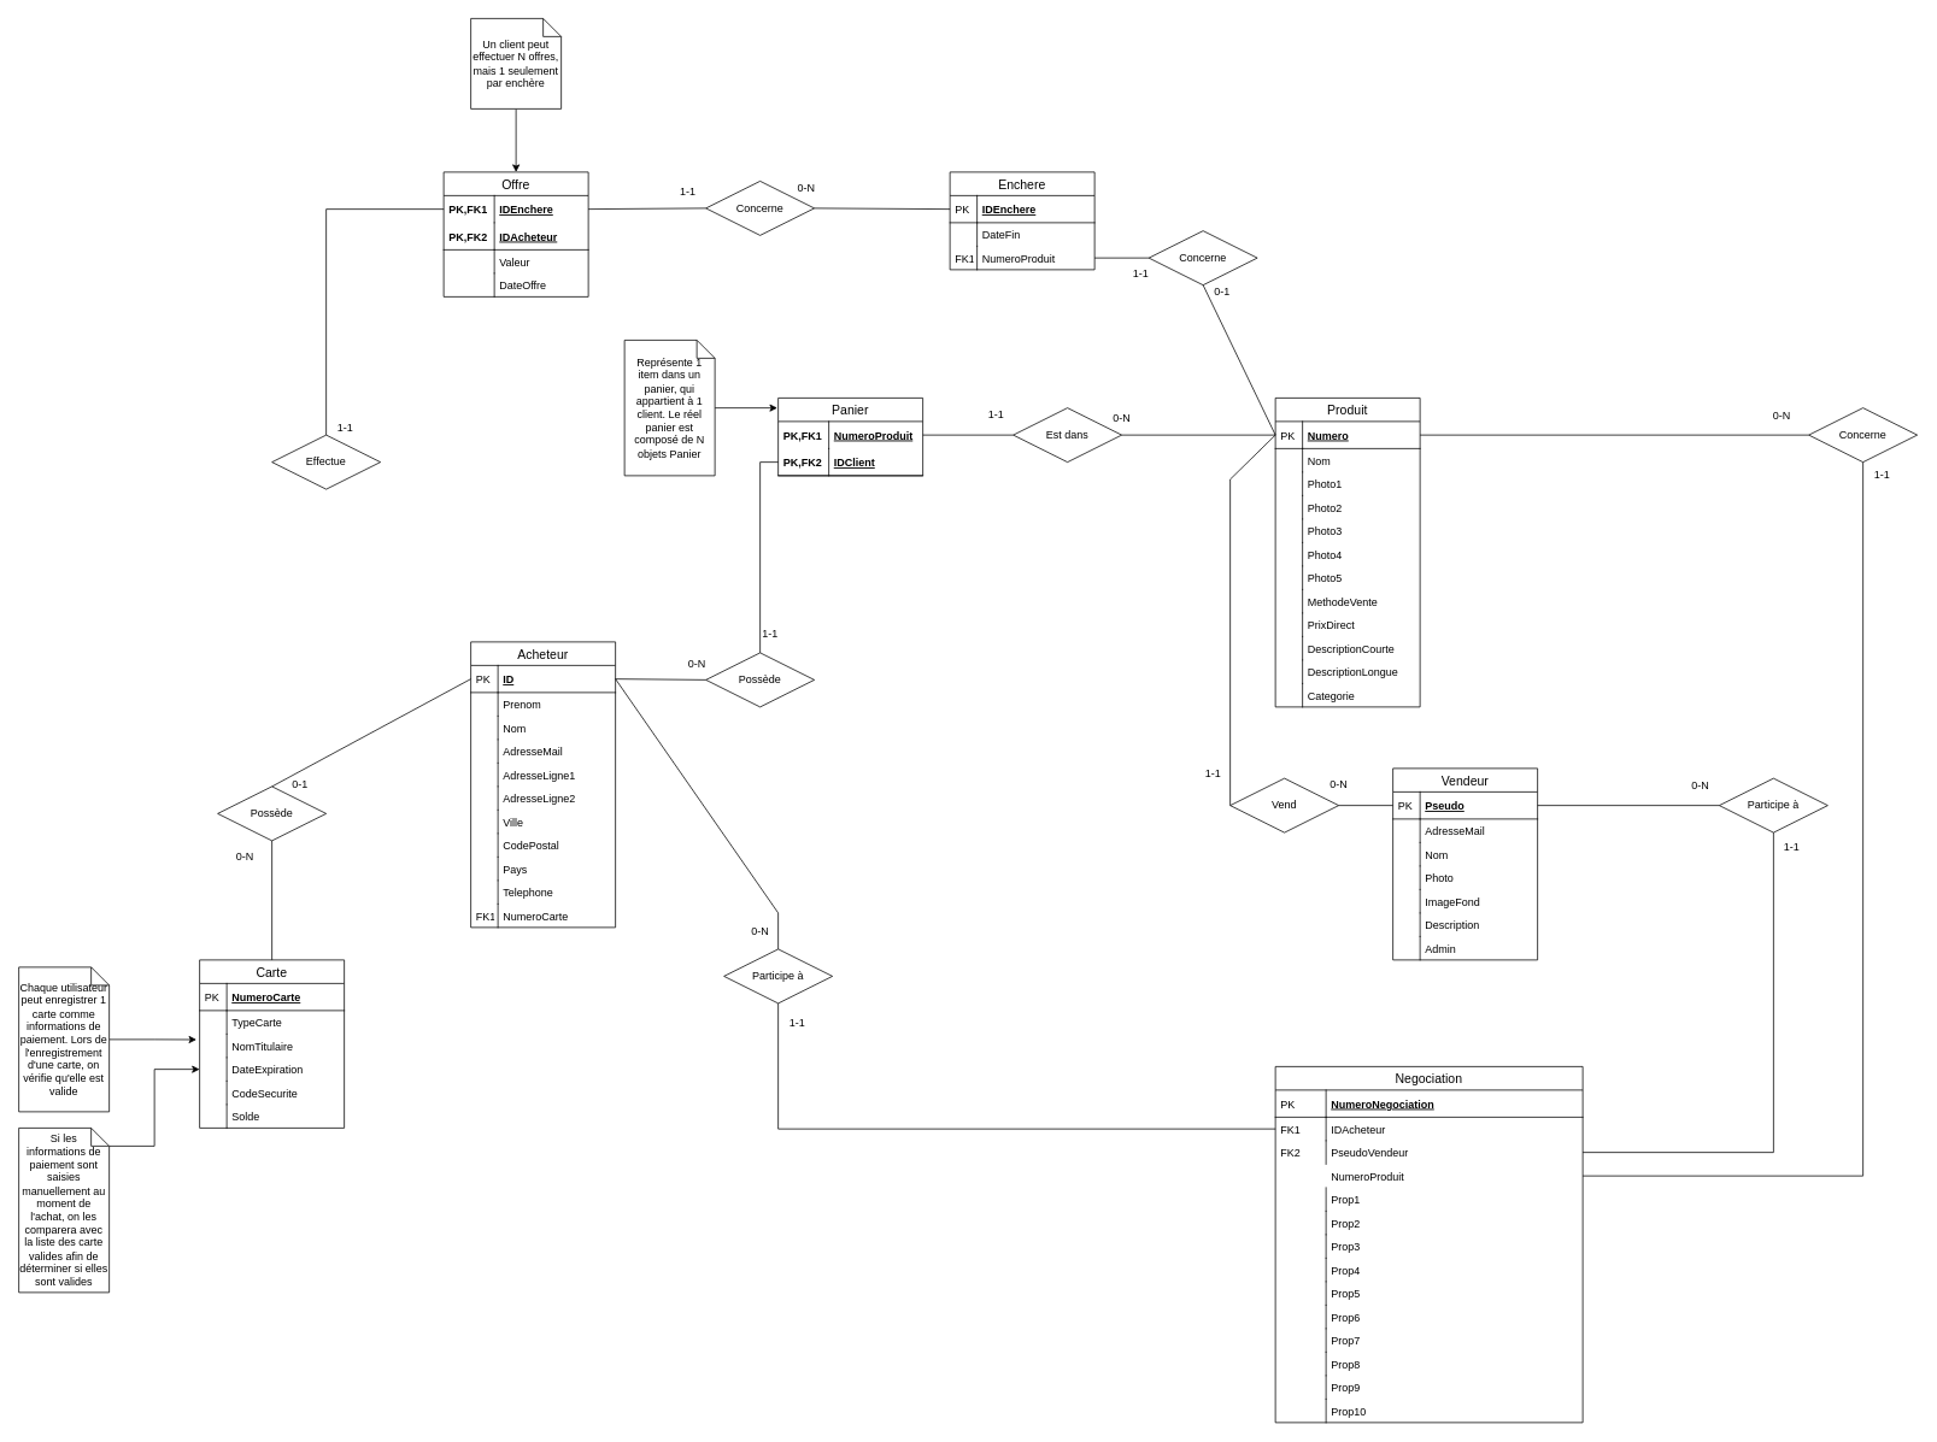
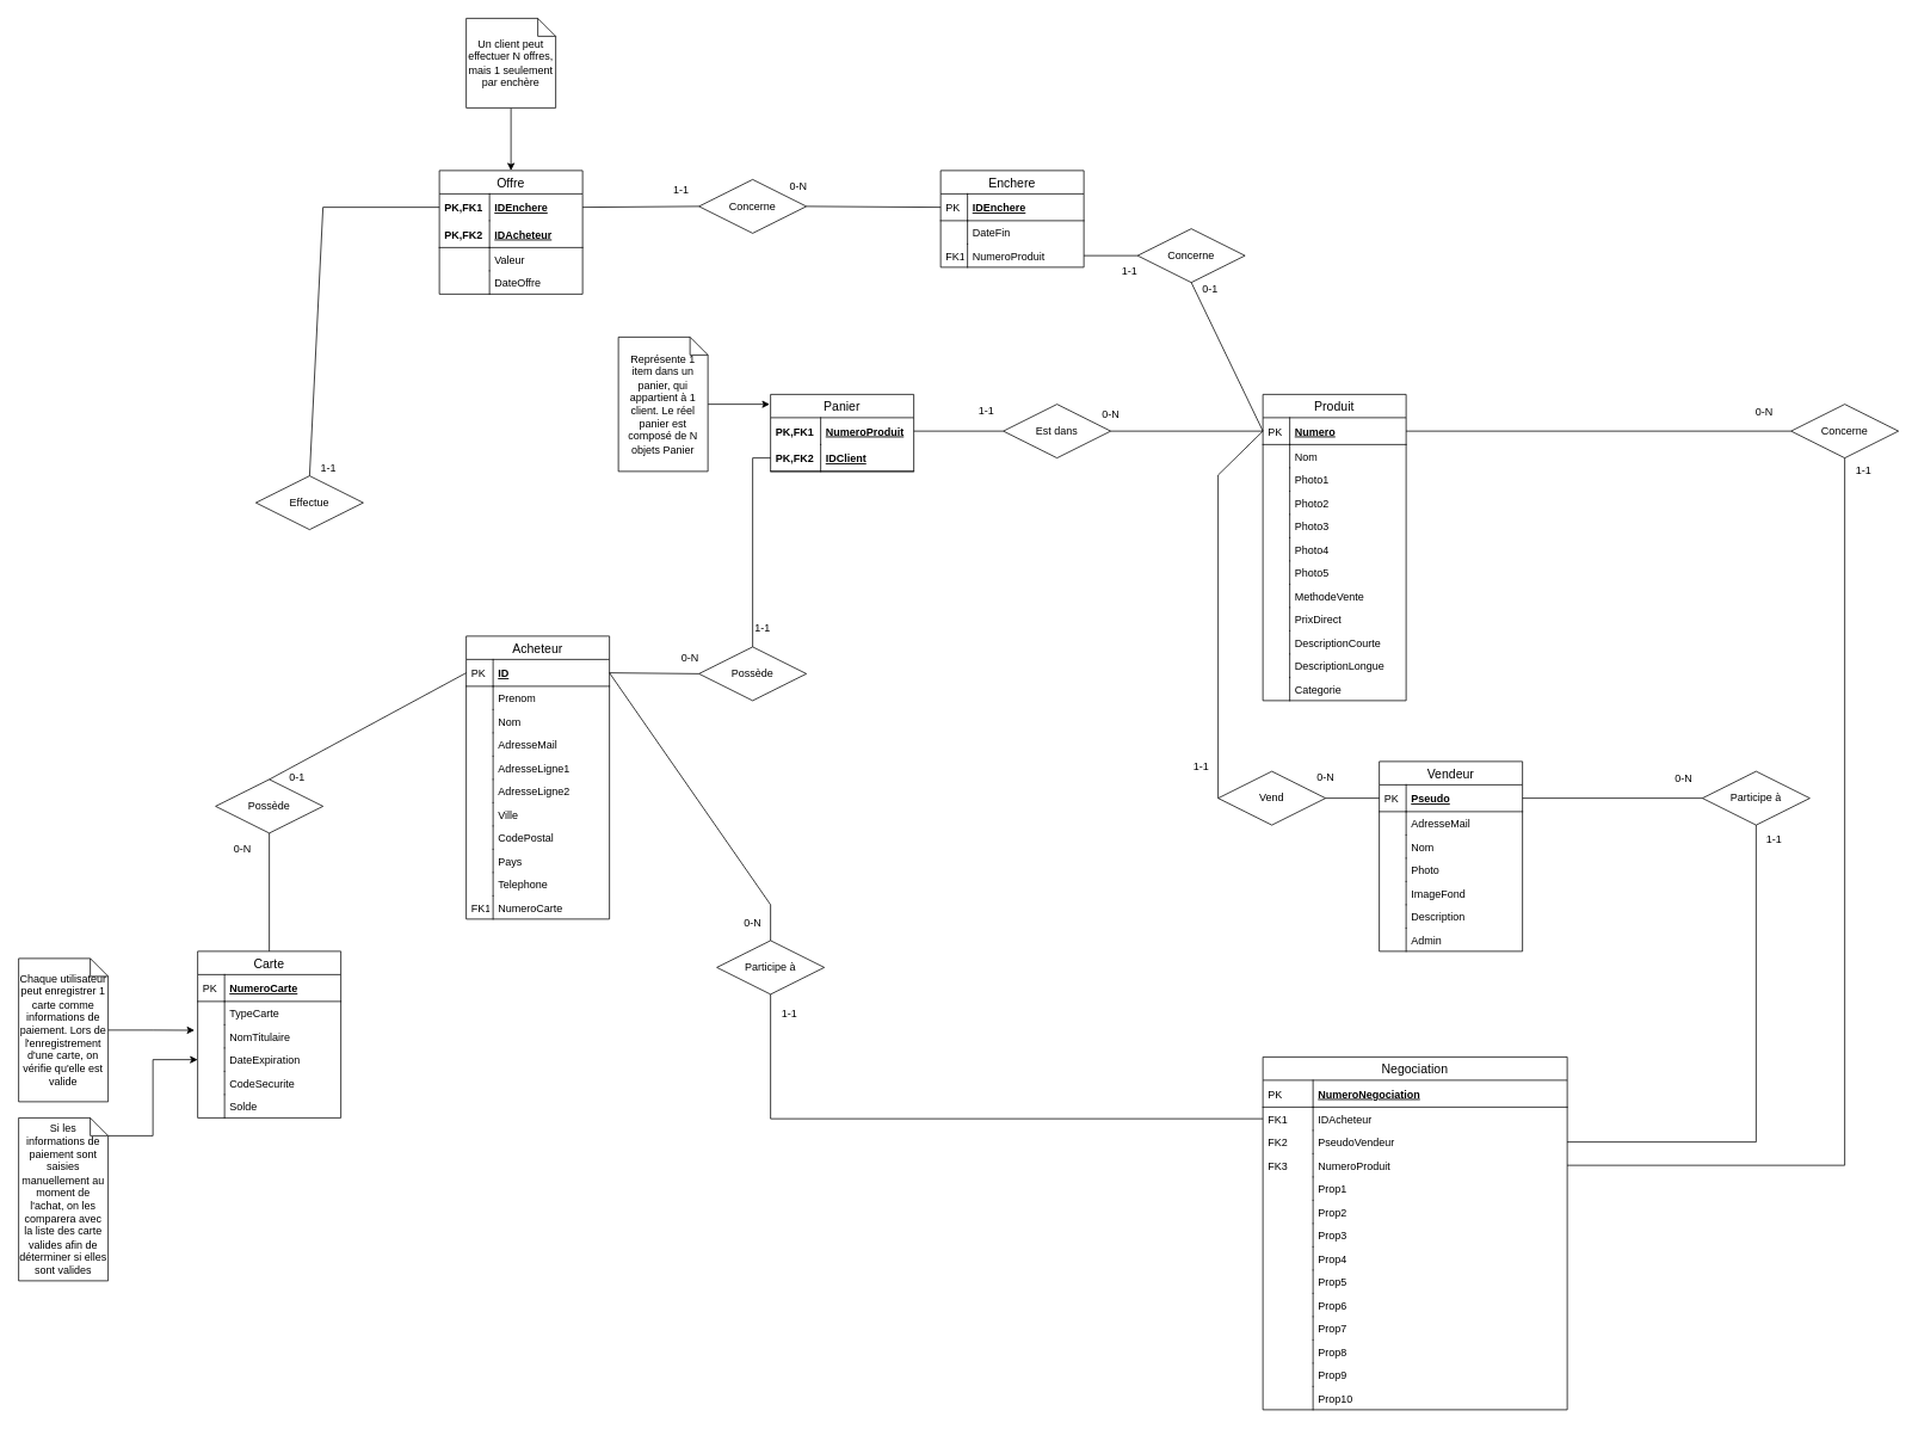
- <mxCell id="44" value="Effectue" style="shape=rhombus;perimeter=rhombusPerimeter;whiteSpace=wrap;html=1;align=center;" parent="1" vertex="1"><mxGeometry x="300" y="481" width="120" height="60" as="geometry" /></mxCell>
+ <mxCell id="44" value="Effectue" style="shape=rhombus;perimeter=rhombusPerimeter;whiteSpace=wrap;html=1;align=center;" parent="1" vertex="1"><mxGeometry x="285" y="531" width="120" height="60" as="geometry" /></mxCell>
+ <mxCell id="141" value="FK3" style="shape=partialRectangle;top=0;left=0;bottom=0;fillColor=none;align=left;verticalAlign=top;spacingLeft=4;spacingRight=4;overflow=hidden;rotatable=0;points=[];portConstraint=eastwest;part=1;fontSize=12;" parent="140" vertex="1" connectable="0"><mxGeometry width="56" height="26" as="geometry" /></mxCell>
